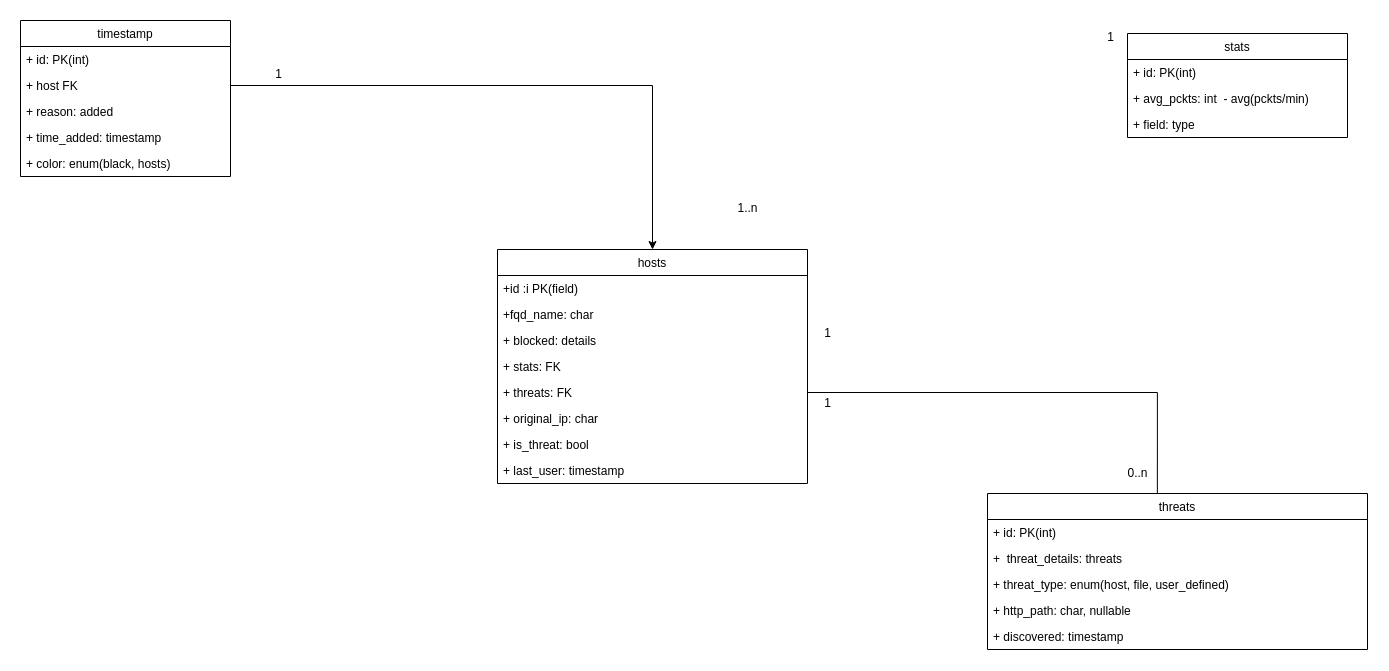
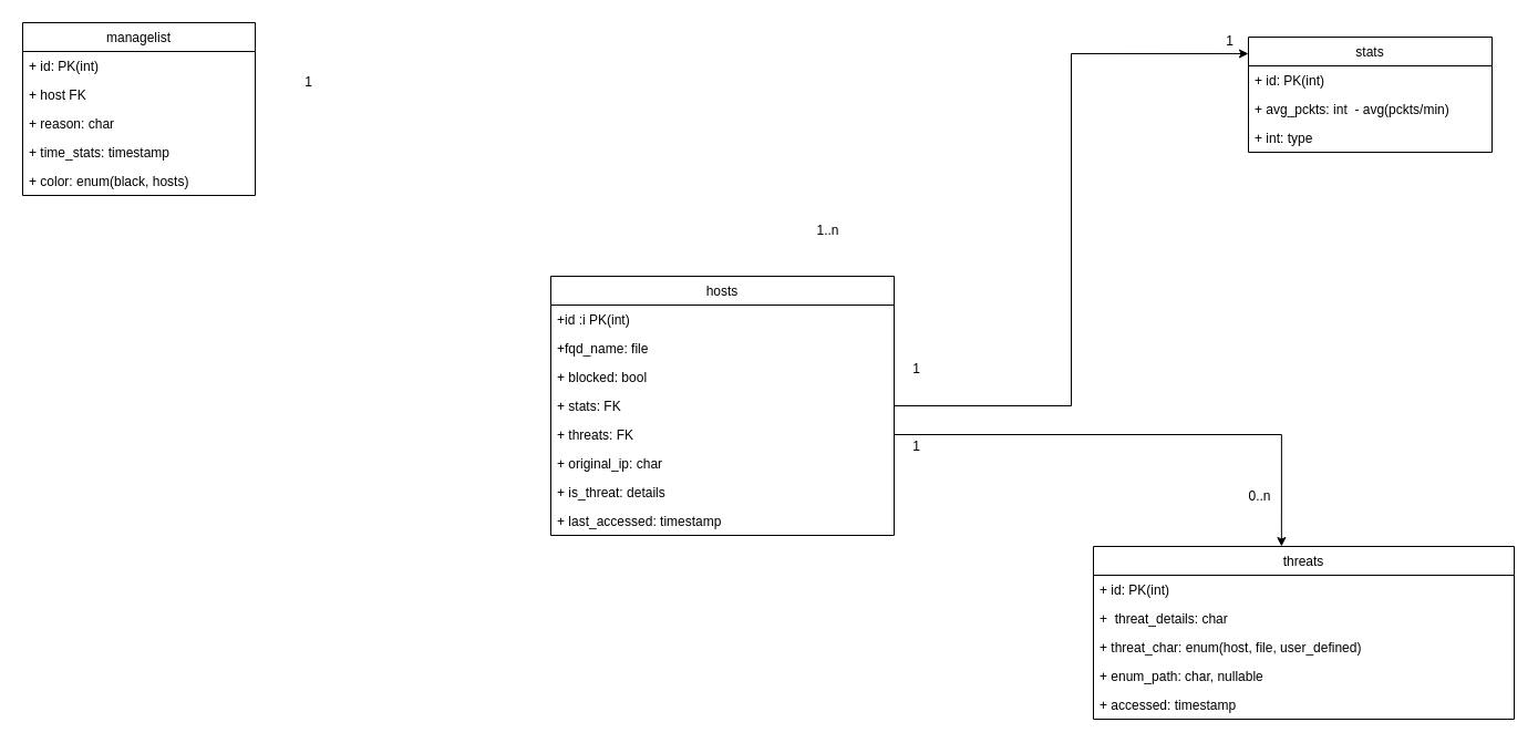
- <mxCell id="26" value="timestamp" style="swimlane;fontStyle=0;childLayout=stackLayout;horizontal=1;startSize=26;fillColor=none;horizontalStack=0;resizeParent=1;resizeParentMax=0;resizeLast=0;collapsible=1;marginBottom=0;" vertex="1" parent="1"><mxGeometry x="20" y="20" width="210" height="156" as="geometry" /></mxCell>
+ <mxCell id="26" value="managelist" style="swimlane;fontStyle=0;childLayout=stackLayout;horizontal=1;startSize=26;fillColor=none;horizontalStack=0;resizeParent=1;resizeParentMax=0;resizeLast=0;collapsible=1;marginBottom=0;" vertex="1" parent="1"><mxGeometry x="20" y="20" width="210" height="156" as="geometry" /></mxCell>
- <mxCell id="32" style="edgeStyle=orthogonalEdgeStyle;rounded=0;comic=0;orthogonalLoop=1;jettySize=auto;html=1;" edge="1" parent="1" source="28" target="17"><mxGeometry relative="1" as="geometry" /></mxCell>
- <mxCell id="29" value="+ reason: added" style="text;strokeColor=none;fillColor=none;align=left;verticalAlign=top;spacingLeft=4;spacingRight=4;overflow=hidden;rotatable=0;points=[[0,0.5],[1,0.5]];portConstraint=eastwest;" vertex="1" parent="26"><mxGeometry y="78" width="210" height="26" as="geometry" /></mxCell>
+ <mxCell id="29" value="+ reason: char" style="text;strokeColor=none;fillColor=none;align=left;verticalAlign=top;spacingLeft=4;spacingRight=4;overflow=hidden;rotatable=0;points=[[0,0.5],[1,0.5]];portConstraint=eastwest;" vertex="1" parent="26"><mxGeometry y="78" width="210" height="26" as="geometry" /></mxCell>
- <mxCell id="15" value="+ field: type" style="text;strokeColor=none;fillColor=none;align=left;verticalAlign=top;spacingLeft=4;spacingRight=4;overflow=hidden;rotatable=0;points=[[0,0.5],[1,0.5]];portConstraint=eastwest;" vertex="1" parent="12"><mxGeometry y="78" width="220" height="26" as="geometry" /></mxCell>
+ <mxCell id="15" value="+ int: type" style="text;strokeColor=none;fillColor=none;align=left;verticalAlign=top;spacingLeft=4;spacingRight=4;overflow=hidden;rotatable=0;points=[[0,0.5],[1,0.5]];portConstraint=eastwest;" vertex="1" parent="12"><mxGeometry y="78" width="220" height="26" as="geometry" /></mxCell>
- <mxCell id="30" value="+ time_added: timestamp" style="text;strokeColor=none;fillColor=none;align=left;verticalAlign=top;spacingLeft=4;spacingRight=4;overflow=hidden;rotatable=0;points=[[0,0.5],[1,0.5]];portConstraint=eastwest;" vertex="1" parent="26"><mxGeometry y="104" width="210" height="26" as="geometry" /></mxCell>
+ <mxCell id="30" value="+ time_stats: timestamp" style="text;strokeColor=none;fillColor=none;align=left;verticalAlign=top;spacingLeft=4;spacingRight=4;overflow=hidden;rotatable=0;points=[[0,0.5],[1,0.5]];portConstraint=eastwest;" vertex="1" parent="26"><mxGeometry y="104" width="210" height="26" as="geometry" /></mxCell>
+ <mxCell id="16" style="edgeStyle=orthogonalEdgeStyle;rounded=0;comic=0;orthogonalLoop=1;jettySize=auto;html=1;entryX=0;entryY=0.144;entryDx=0;entryDy=0;entryPerimeter=0;" edge="1" parent="1" source="21" target="12"><mxGeometry relative="1" as="geometry" /></mxCell>
- <mxCell id="18" value="+id :i PK(field)" style="text;strokeColor=none;fillColor=none;align=left;verticalAlign=top;spacingLeft=4;spacingRight=4;overflow=hidden;rotatable=0;points=[[0,0.5],[1,0.5]];portConstraint=eastwest;" vertex="1" parent="17"><mxGeometry y="26" width="310" height="26" as="geometry" /></mxCell>
+ <mxCell id="18" value="+id :i PK(int)" style="text;strokeColor=none;fillColor=none;align=left;verticalAlign=top;spacingLeft=4;spacingRight=4;overflow=hidden;rotatable=0;points=[[0,0.5],[1,0.5]];portConstraint=eastwest;" vertex="1" parent="17"><mxGeometry y="26" width="310" height="26" as="geometry" /></mxCell>
- <mxCell id="19" value="+fqd_name: char" style="text;strokeColor=none;fillColor=none;align=left;verticalAlign=top;spacingLeft=4;spacingRight=4;overflow=hidden;rotatable=0;points=[[0,0.5],[1,0.5]];portConstraint=eastwest;" vertex="1" parent="17"><mxGeometry y="52" width="310" height="26" as="geometry" /></mxCell>
+ <mxCell id="19" value="+fqd_name: file" style="text;strokeColor=none;fillColor=none;align=left;verticalAlign=top;spacingLeft=4;spacingRight=4;overflow=hidden;rotatable=0;points=[[0,0.5],[1,0.5]];portConstraint=eastwest;" vertex="1" parent="17"><mxGeometry y="52" width="310" height="26" as="geometry" /></mxCell>
- <mxCell id="20" value="+ blocked: details" style="text;strokeColor=none;fillColor=none;align=left;verticalAlign=top;spacingLeft=4;spacingRight=4;overflow=hidden;rotatable=0;points=[[0,0.5],[1,0.5]];portConstraint=eastwest;" vertex="1" parent="17"><mxGeometry y="78" width="310" height="26" as="geometry" /></mxCell>
+ <mxCell id="20" value="+ blocked: bool" style="text;strokeColor=none;fillColor=none;align=left;verticalAlign=top;spacingLeft=4;spacingRight=4;overflow=hidden;rotatable=0;points=[[0,0.5],[1,0.5]];portConstraint=eastwest;" vertex="1" parent="17"><mxGeometry y="78" width="310" height="26" as="geometry" /></mxCell>
- <mxCell id="24" value="+ is_threat: bool" style="text;strokeColor=none;fillColor=none;align=left;verticalAlign=top;spacingLeft=4;spacingRight=4;overflow=hidden;rotatable=0;points=[[0,0.5],[1,0.5]];portConstraint=eastwest;" vertex="1" parent="17"><mxGeometry y="182" width="310" height="26" as="geometry" /></mxCell>
+ <mxCell id="24" value="+ is_threat: details" style="text;strokeColor=none;fillColor=none;align=left;verticalAlign=top;spacingLeft=4;spacingRight=4;overflow=hidden;rotatable=0;points=[[0,0.5],[1,0.5]];portConstraint=eastwest;" vertex="1" parent="17"><mxGeometry y="182" width="310" height="26" as="geometry" /></mxCell>
- <mxCell id="25" value="+ last_user: timestamp" style="text;strokeColor=none;fillColor=none;align=left;verticalAlign=top;spacingLeft=4;spacingRight=4;overflow=hidden;rotatable=0;points=[[0,0.5],[1,0.5]];portConstraint=eastwest;" vertex="1" parent="17"><mxGeometry y="208" width="310" height="26" as="geometry" /></mxCell>
+ <mxCell id="25" value="+ last_accessed: timestamp" style="text;strokeColor=none;fillColor=none;align=left;verticalAlign=top;spacingLeft=4;spacingRight=4;overflow=hidden;rotatable=0;points=[[0,0.5],[1,0.5]];portConstraint=eastwest;" vertex="1" parent="17"><mxGeometry y="208" width="310" height="26" as="geometry" /></mxCell>
- <mxCell id="10" value="0..n" style="text;html=1;align=center;verticalAlign=middle;resizable=0;points=[];autosize=1;" vertex="1" parent="1"><mxGeometry x="1117" y="463" width="40" height="20" as="geometry" /></mxCell>
+ <mxCell id="10" value="0..n" style="text;html=1;align=center;verticalAlign=middle;resizable=0;points=[];autosize=1;" vertex="1" parent="1"><mxGeometry x="1117" y="438" width="40" height="20" as="geometry" /></mxCell>
- <mxCell id="8" style="edgeStyle=orthogonalEdgeStyle;rounded=0;orthogonalLoop=1;jettySize=auto;html=1;exitX=1;exitY=0.5;exitDx=0;exitDy=0;entryX=0.447;entryY=0;entryDx=0;entryDy=0;entryPerimeter=0;endArrow=none;" edge="1" parent="1" source="22" target="2"><mxGeometry relative="1" as="geometry" /></mxCell>
+ <mxCell id="8" style="edgeStyle=orthogonalEdgeStyle;rounded=0;orthogonalLoop=1;jettySize=auto;html=1;exitX=1;exitY=0.5;exitDx=0;exitDy=0;entryX=0.447;entryY=0;entryDx=0;entryDy=0;entryPerimeter=0;" edge="1" parent="1" source="22" target="2"><mxGeometry relative="1" as="geometry" /></mxCell>
- <mxCell id="4" value="+  threat_details: threats" style="text;strokeColor=none;fillColor=none;align=left;verticalAlign=top;spacingLeft=4;spacingRight=4;overflow=hidden;rotatable=0;points=[[0,0.5],[1,0.5]];portConstraint=eastwest;" vertex="1" parent="2"><mxGeometry y="52" width="380" height="26" as="geometry" /></mxCell>
+ <mxCell id="4" value="+  threat_details: char" style="text;strokeColor=none;fillColor=none;align=left;verticalAlign=top;spacingLeft=4;spacingRight=4;overflow=hidden;rotatable=0;points=[[0,0.5],[1,0.5]];portConstraint=eastwest;" vertex="1" parent="2"><mxGeometry y="52" width="380" height="26" as="geometry" /></mxCell>
- <mxCell id="5" value="+ threat_type: enum(host, file, user_defined)" style="text;strokeColor=none;fillColor=none;align=left;verticalAlign=top;spacingLeft=4;spacingRight=4;overflow=hidden;rotatable=0;points=[[0,0.5],[1,0.5]];portConstraint=eastwest;" vertex="1" parent="2"><mxGeometry y="78" width="380" height="26" as="geometry" /></mxCell>
+ <mxCell id="5" value="+ threat_char: enum(host, file, user_defined)" style="text;strokeColor=none;fillColor=none;align=left;verticalAlign=top;spacingLeft=4;spacingRight=4;overflow=hidden;rotatable=0;points=[[0,0.5],[1,0.5]];portConstraint=eastwest;" vertex="1" parent="2"><mxGeometry y="78" width="380" height="26" as="geometry" /></mxCell>
- <mxCell id="6" value="+ http_path: char, nullable" style="text;strokeColor=none;fillColor=none;align=left;verticalAlign=top;spacingLeft=4;spacingRight=4;overflow=hidden;rotatable=0;points=[[0,0.5],[1,0.5]];portConstraint=eastwest;" vertex="1" parent="2"><mxGeometry y="104" width="380" height="26" as="geometry" /></mxCell>
+ <mxCell id="6" value="+ enum_path: char, nullable" style="text;strokeColor=none;fillColor=none;align=left;verticalAlign=top;spacingLeft=4;spacingRight=4;overflow=hidden;rotatable=0;points=[[0,0.5],[1,0.5]];portConstraint=eastwest;" vertex="1" parent="2"><mxGeometry y="104" width="380" height="26" as="geometry" /></mxCell>
- <mxCell id="7" value="+ discovered: timestamp" style="text;strokeColor=none;fillColor=none;align=left;verticalAlign=top;spacingLeft=4;spacingRight=4;overflow=hidden;rotatable=0;points=[[0,0.5],[1,0.5]];portConstraint=eastwest;" vertex="1" parent="2"><mxGeometry y="130" width="380" height="26" as="geometry" /></mxCell>
+ <mxCell id="7" value="+ accessed: timestamp" style="text;strokeColor=none;fillColor=none;align=left;verticalAlign=top;spacingLeft=4;spacingRight=4;overflow=hidden;rotatable=0;points=[[0,0.5],[1,0.5]];portConstraint=eastwest;" vertex="1" parent="2"><mxGeometry y="130" width="380" height="26" as="geometry" /></mxCell>
